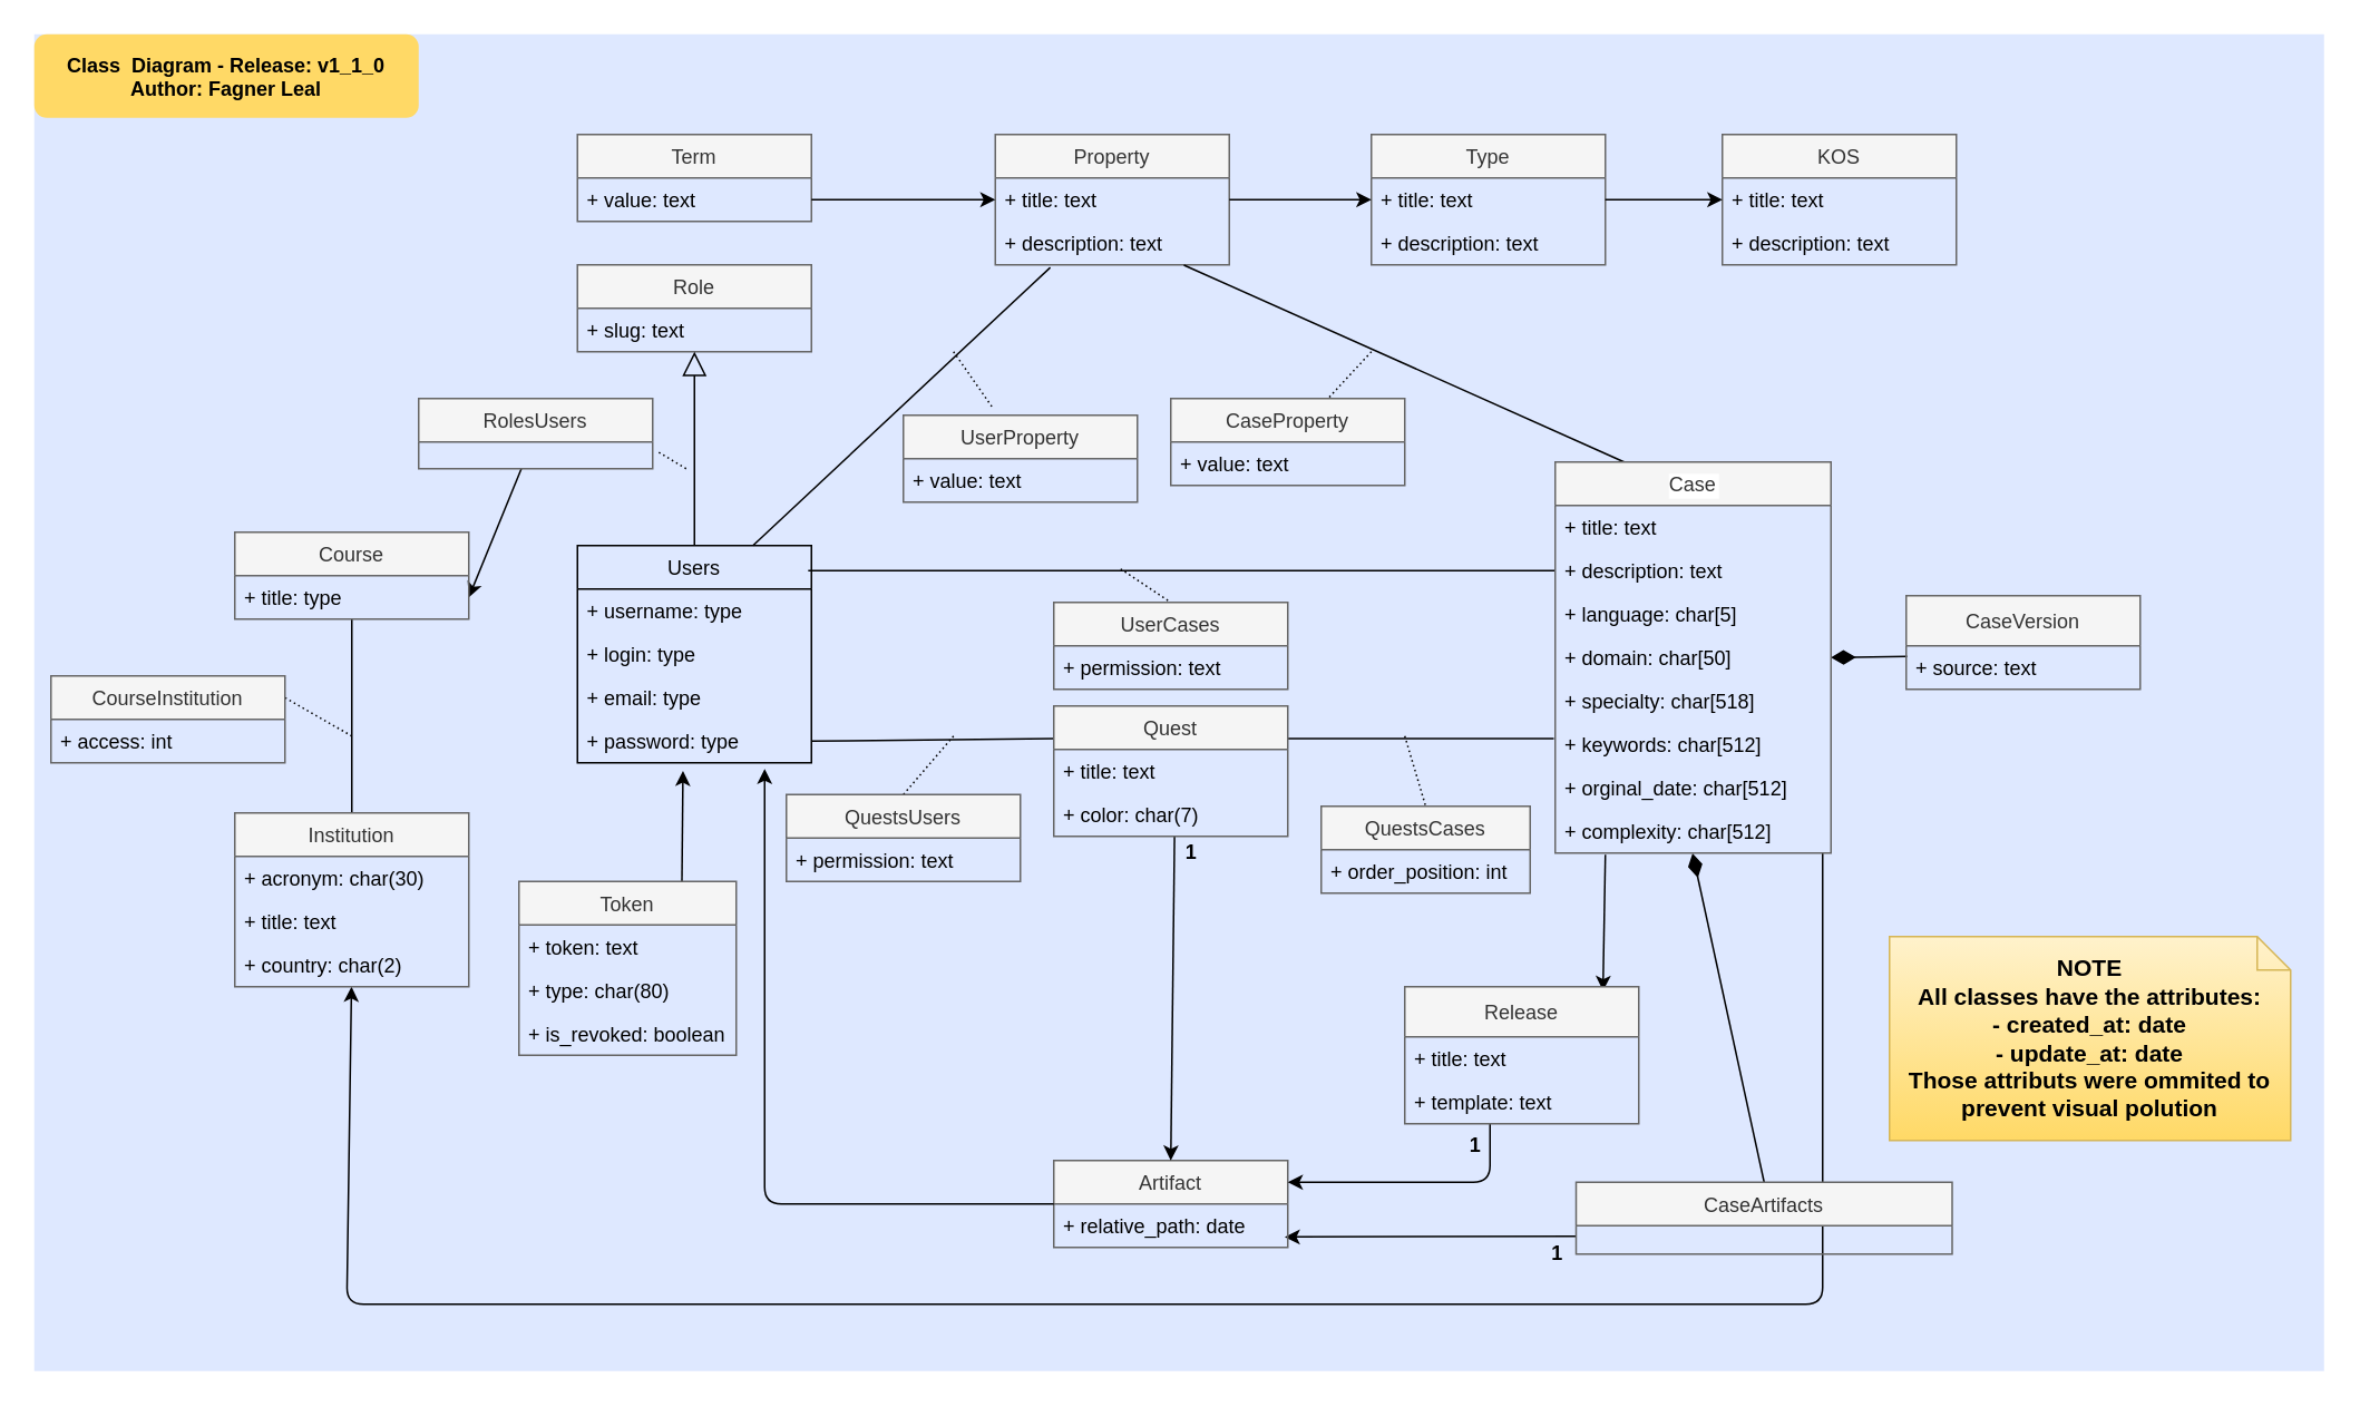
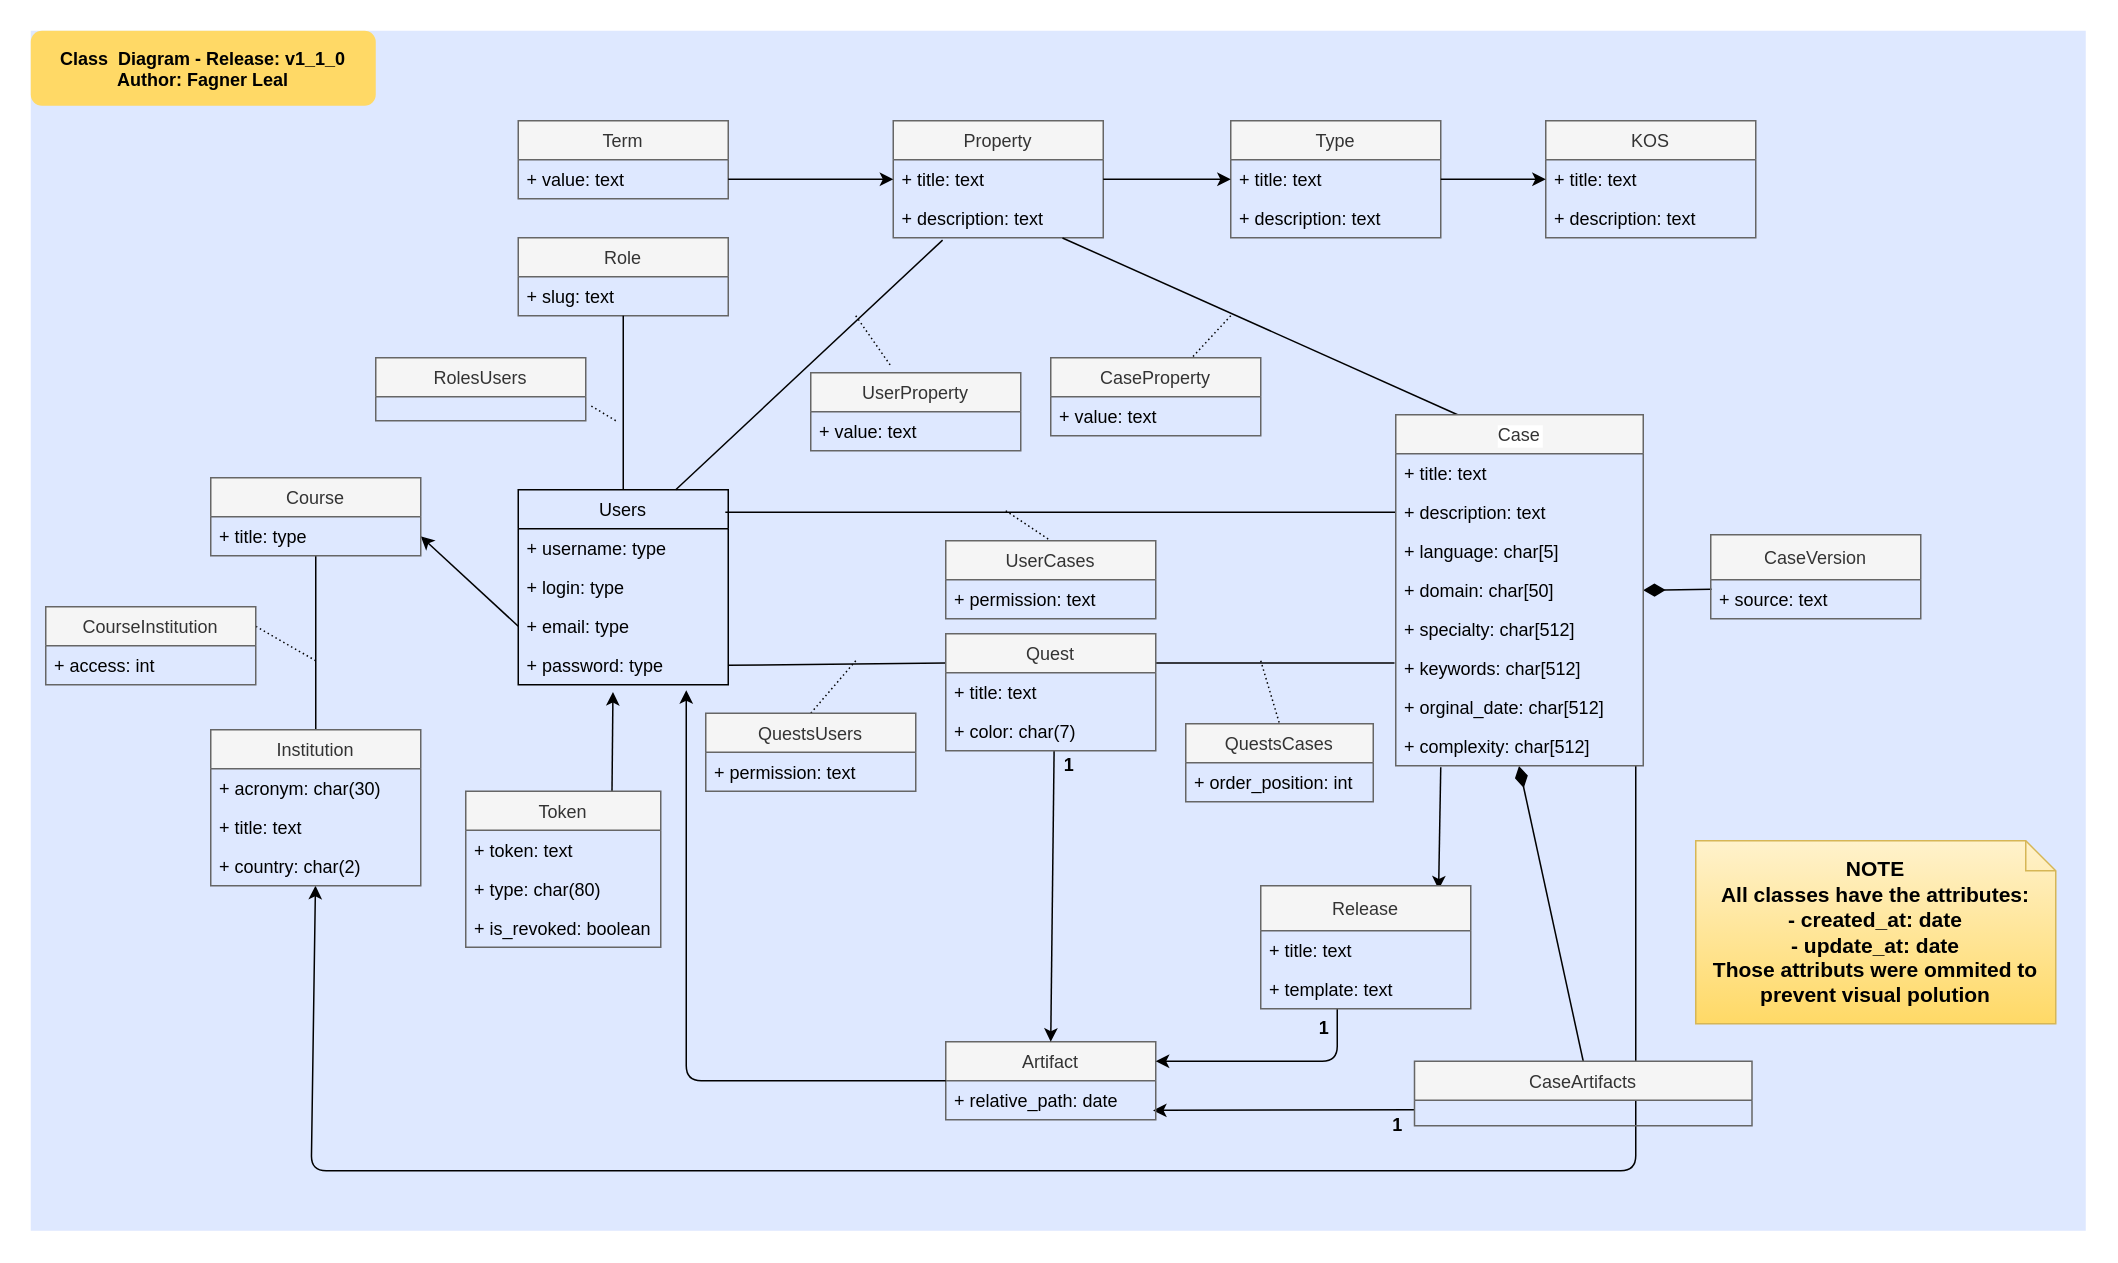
- <mxCell id="32" value="" style="endArrow=block;endFill=0;endSize=12;html=1;exitX=0.5;exitY=0;exitDx=0;exitDy=0;entryX=0.5;entryY=1;entryDx=0;entryDy=0;" parent="1" source="45" target="3" edge="1"><mxGeometry width="160" relative="1" as="geometry"><mxPoint x="495" y="401" as="sourcePoint" /><mxPoint x="415" y="250" as="targetPoint" /></mxGeometry></mxCell>
+ <mxCell id="32" value="" style="endArrow=none;endFill=0;endSize=12;html=1;exitX=0.5;exitY=0;exitDx=0;exitDy=0;entryX=0.5;entryY=1;entryDx=0;entryDy=0;" parent="1" source="45" target="3" edge="1"><mxGeometry width="160" relative="1" as="geometry"><mxPoint x="495" y="401" as="sourcePoint" /><mxPoint x="415" y="250" as="targetPoint" /></mxGeometry></mxCell>
- <mxCell id="23" value="" style="endArrow=none;html=1;rounded=0;exitX=1;exitY=0.5;exitDx=0;exitDy=0;startArrow=classic;startFill=1;" parent="1" source="83" target="80" edge="1"><mxGeometry relative="1" as="geometry"><mxPoint x="500" y="492" as="sourcePoint" /><mxPoint x="474.286" y="414" as="targetPoint" /></mxGeometry></mxCell>
+ <mxCell id="23" value="" style="endArrow=none;html=1;rounded=0;exitX=1;exitY=0.5;exitDx=0;exitDy=0;entryX=0;entryY=0.5;entryDx=0;entryDy=0;startArrow=classic;startFill=1;" parent="1" source="83" target="48" edge="1"><mxGeometry relative="1" as="geometry"><mxPoint x="500" y="492" as="sourcePoint" /><mxPoint x="474.286" y="414" as="targetPoint" /></mxGeometry></mxCell>
- <mxCell id="95" value="+ specialty: char[518]" style="text;align=left;verticalAlign=top;spacingLeft=4;spacingRight=4;overflow=hidden;rotatable=0;points=[[0,0.5],[1,0.5]];portConstraint=eastwest;labelBackgroundColor=none;" parent="90" vertex="1"><mxGeometry y="130" width="165" height="26" as="geometry" /></mxCell>
+ <mxCell id="95" value="+ specialty: char[512]" style="text;align=left;verticalAlign=top;spacingLeft=4;spacingRight=4;overflow=hidden;rotatable=0;points=[[0,0.5],[1,0.5]];portConstraint=eastwest;labelBackgroundColor=none;" parent="90" vertex="1"><mxGeometry y="130" width="165" height="26" as="geometry" /></mxCell>
